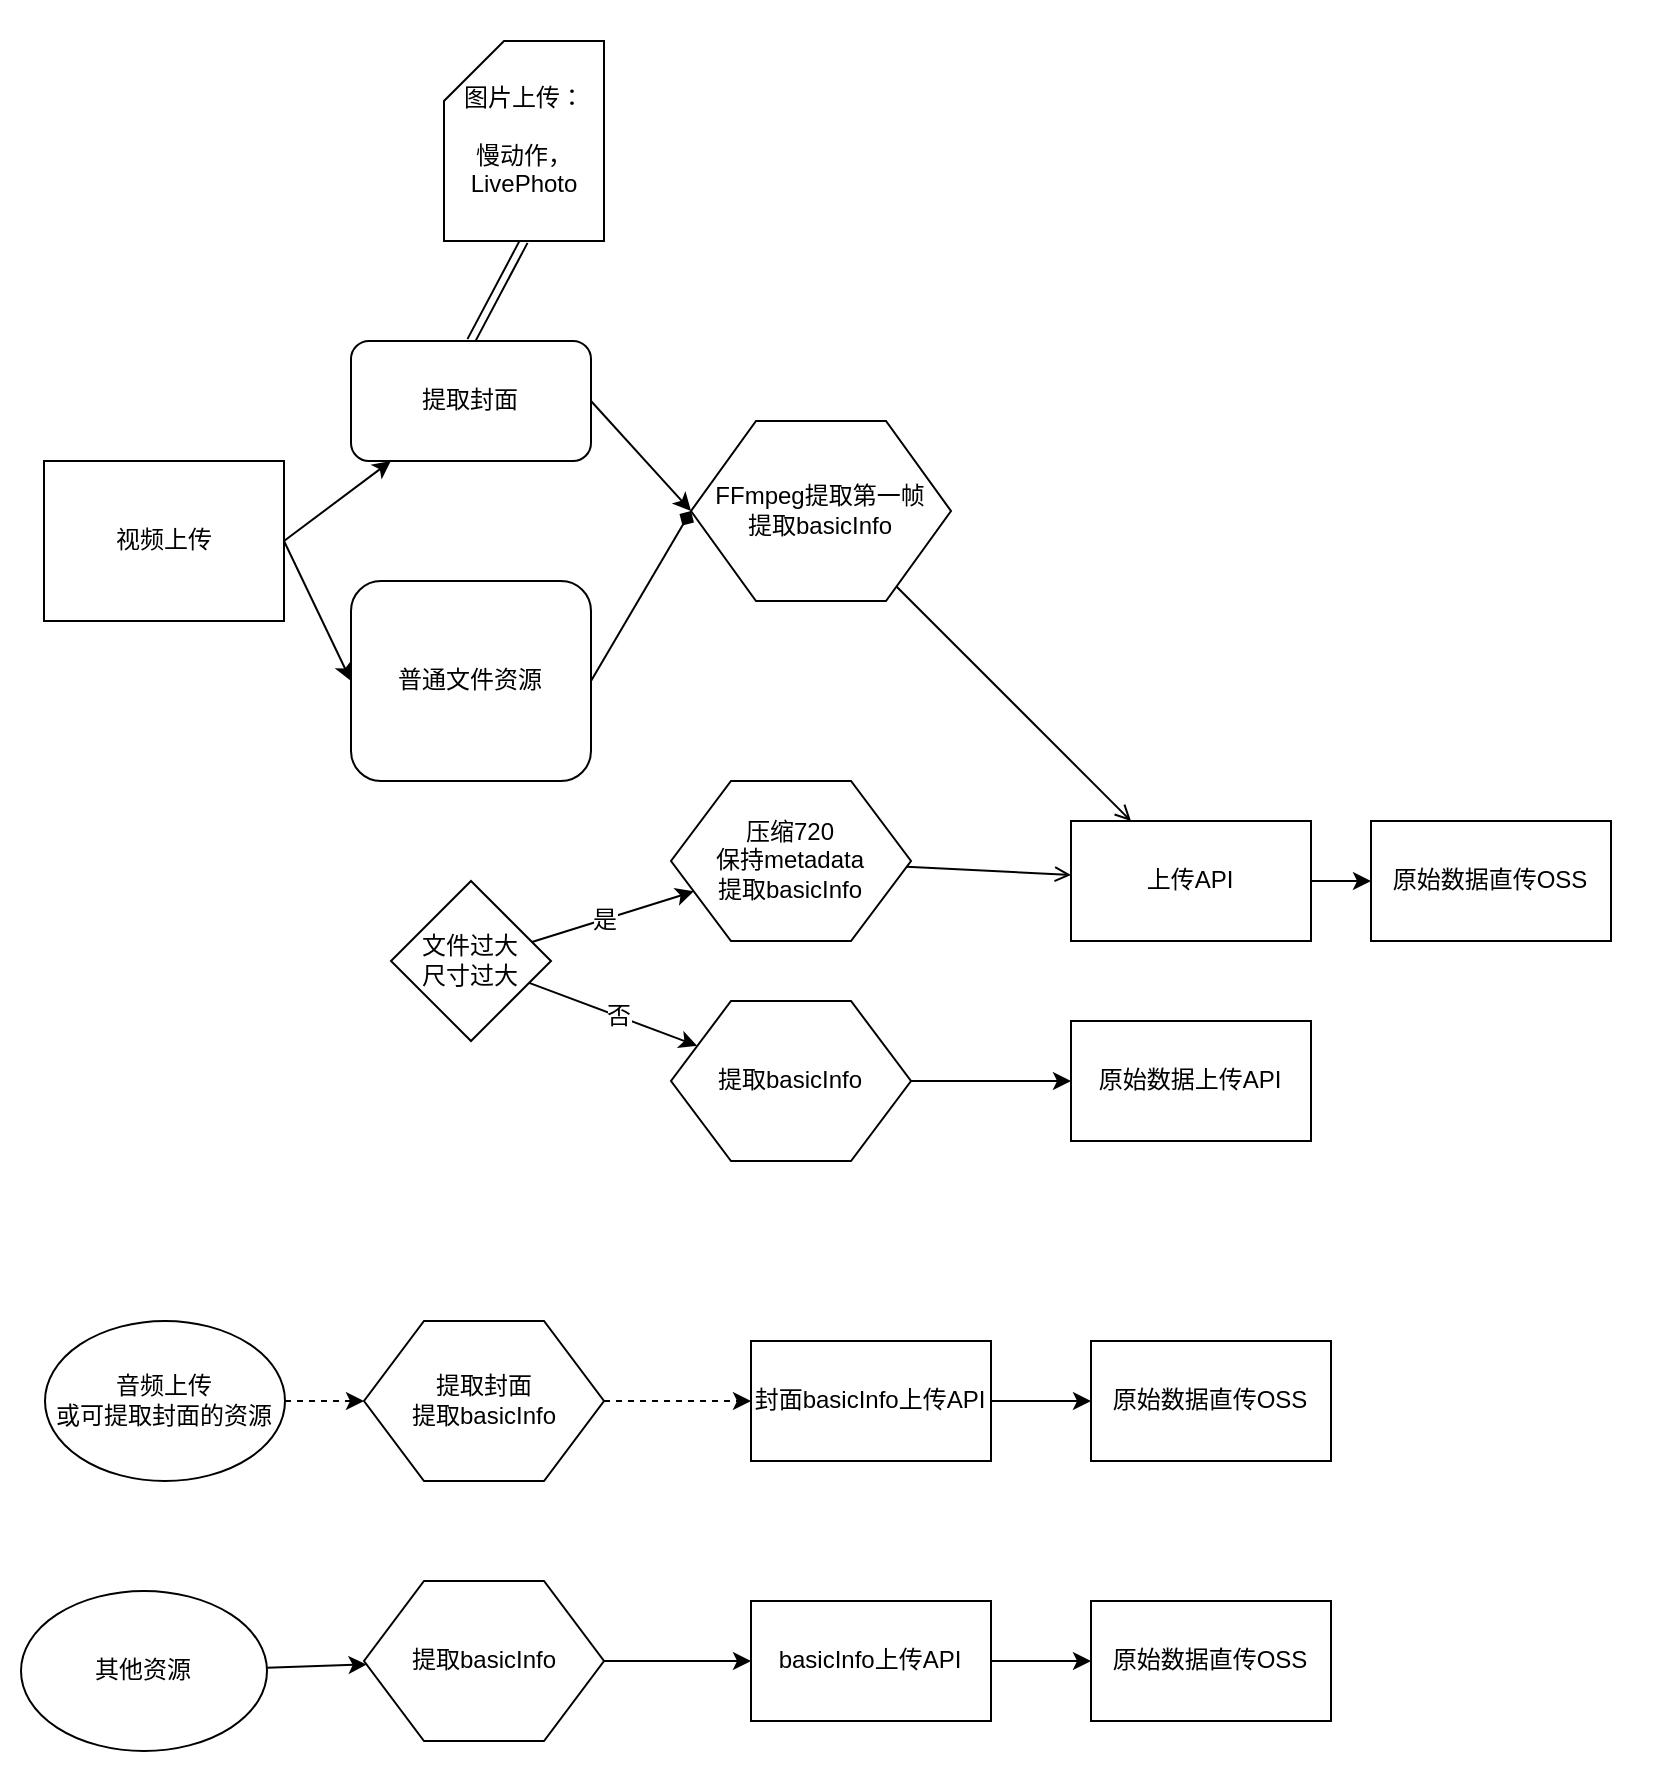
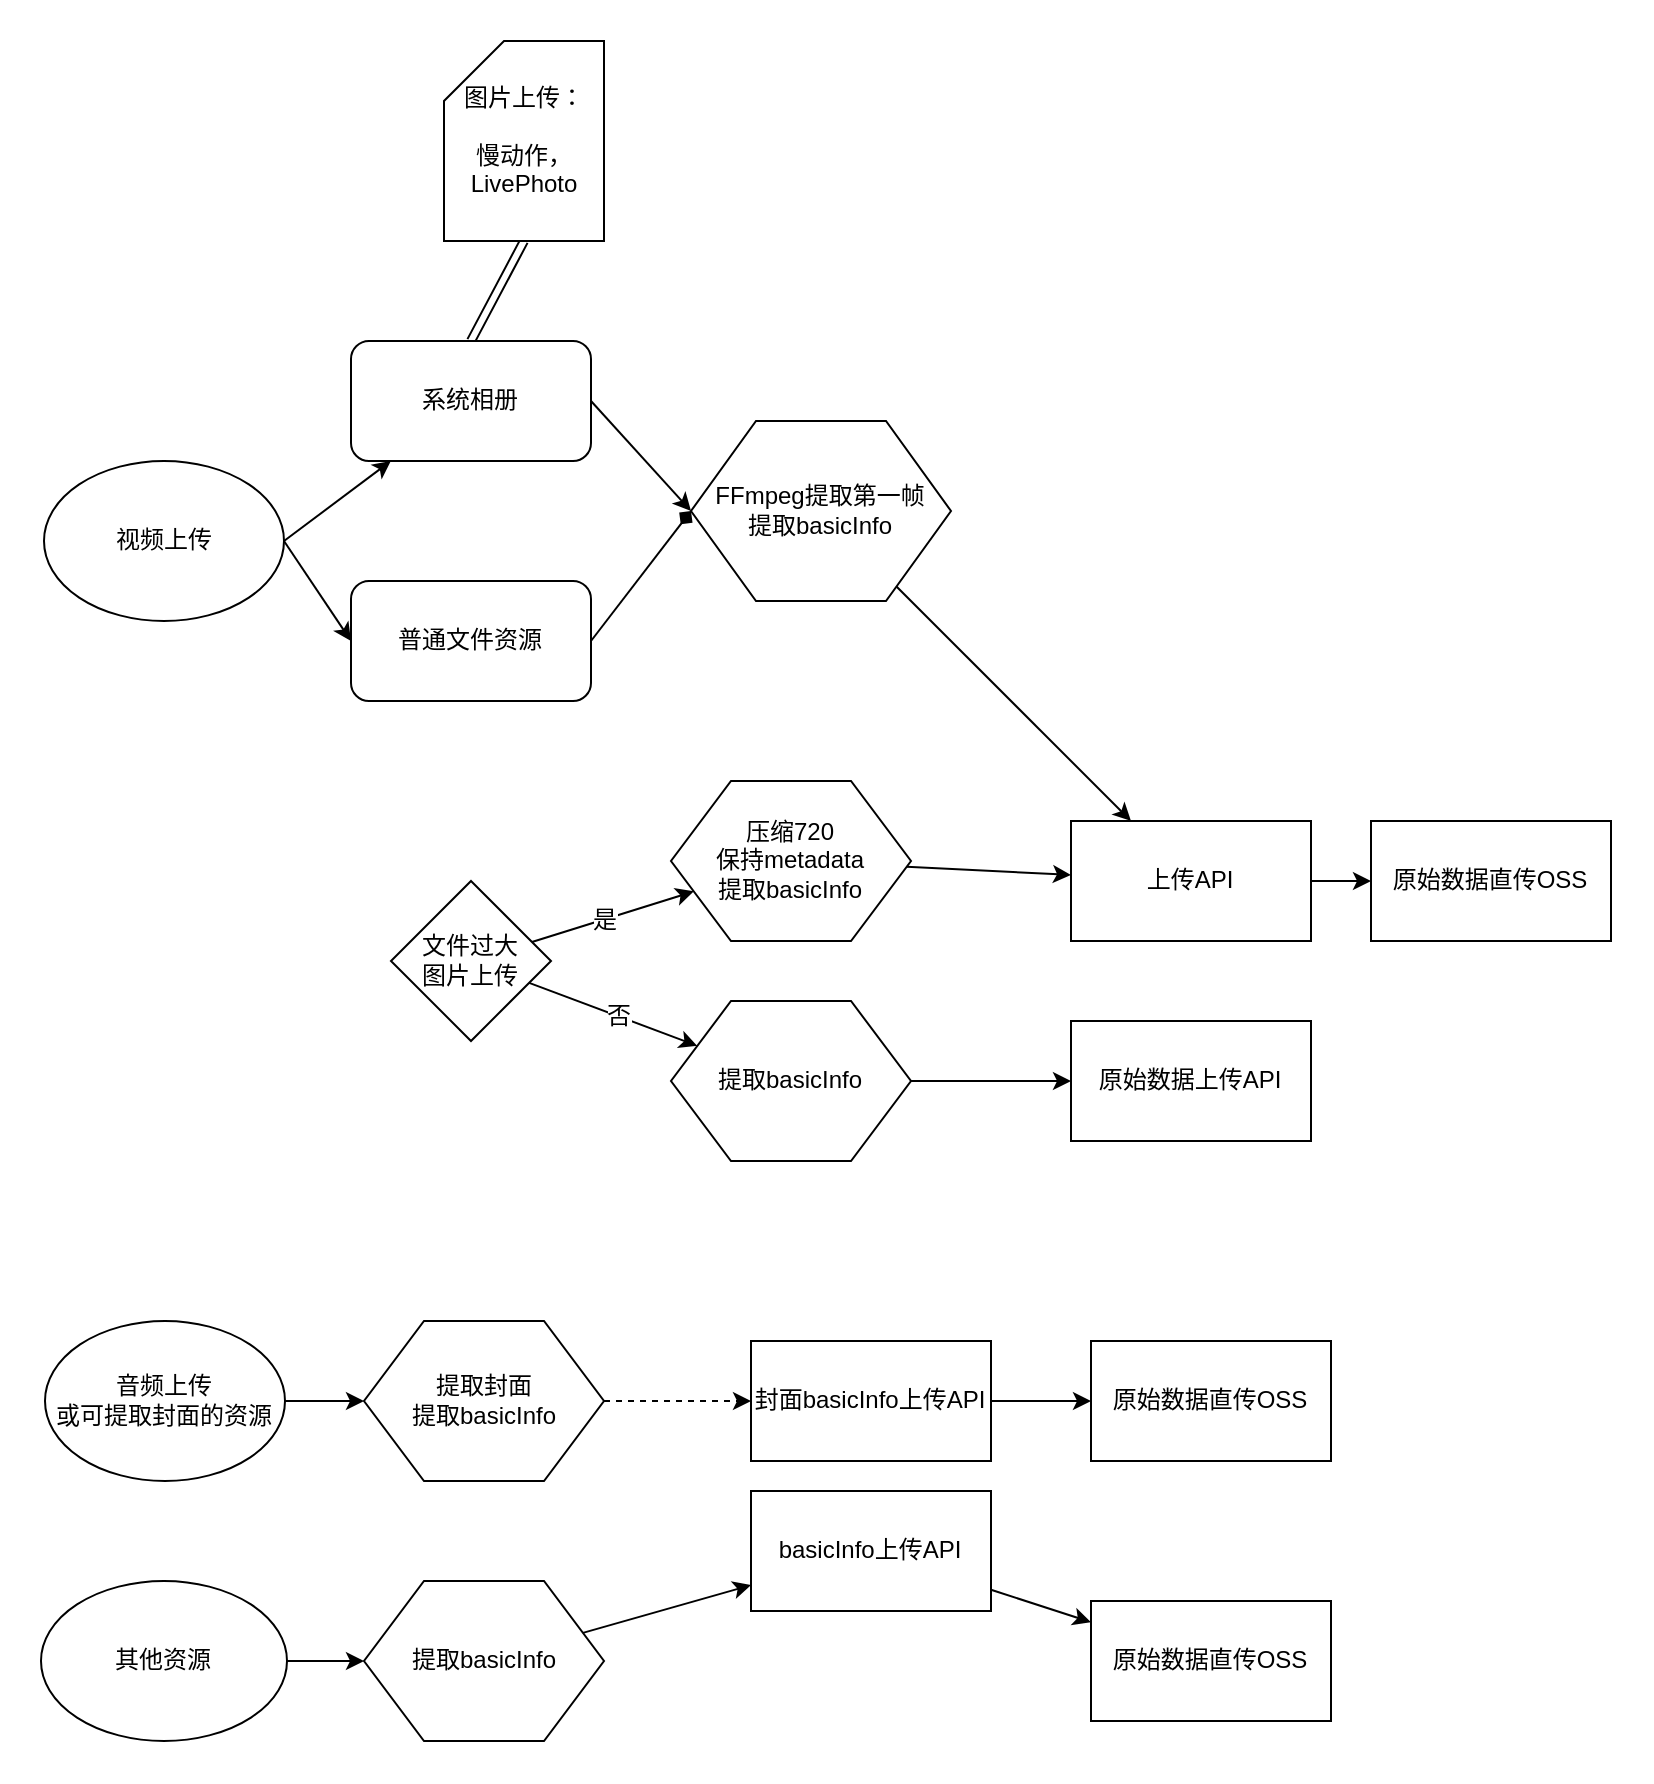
- <mxCell id="7" value="提取封面" style="rounded=1;whiteSpace=wrap;html=1;" vertex="1" parent="1"><mxGeometry x="175" y="170" width="120" height="60" as="geometry" /></mxCell>
+ <mxCell id="7" value="系统相册" style="rounded=1;whiteSpace=wrap;html=1;" vertex="1" parent="1"><mxGeometry x="175" y="170" width="120" height="60" as="geometry" /></mxCell>
- <mxCell id="4" value="视频上传" style="whiteSpace=wrap;html=1;rounded=0;" vertex="1" parent="1"><mxGeometry x="21.5" y="230" width="120" height="80" as="geometry" /></mxCell>
+ <mxCell id="4" value="视频上传" style="ellipse;whiteSpace=wrap;html=1;" vertex="1" parent="1"><mxGeometry x="21.5" y="230" width="120" height="80" as="geometry" /></mxCell>
- <mxCell id="9" value="普通文件资源" style="rounded=1;whiteSpace=wrap;html=1;" vertex="1" parent="1"><mxGeometry x="175" y="290" width="120" height="100" as="geometry" /></mxCell>
+ <mxCell id="9" value="普通文件资源" style="rounded=1;whiteSpace=wrap;html=1;" vertex="1" parent="1"><mxGeometry x="175" y="290" width="120" height="60" as="geometry" /></mxCell>
- <mxCell id="11" style="edgeStyle=none;rounded=0;orthogonalLoop=1;jettySize=auto;html=1;endArrow=open;" edge="1" parent="1" source="12" target="14"><mxGeometry relative="1" as="geometry" /></mxCell>
+ <mxCell id="11" style="edgeStyle=none;rounded=0;orthogonalLoop=1;jettySize=auto;html=1;" edge="1" parent="1" source="12" target="14"><mxGeometry relative="1" as="geometry" /></mxCell>
- <mxCell id="16" style="edgeStyle=none;rounded=0;orthogonalLoop=1;jettySize=auto;html=1;endArrow=open;" edge="1" parent="1" source="17" target="14"><mxGeometry relative="1" as="geometry" /></mxCell>
+ <mxCell id="16" style="edgeStyle=none;rounded=0;orthogonalLoop=1;jettySize=auto;html=1;" edge="1" parent="1" source="17" target="14"><mxGeometry relative="1" as="geometry" /></mxCell>
- <mxCell id="22" value="文件过大&lt;br&gt;尺寸过大" style="rhombus;whiteSpace=wrap;html=1;" vertex="1" parent="1"><mxGeometry x="195" y="440" width="80" height="80" as="geometry" /></mxCell>
+ <mxCell id="22" value="文件过大&lt;br&gt;图片上传" style="rhombus;whiteSpace=wrap;html=1;" vertex="1" parent="1"><mxGeometry x="195" y="440" width="80" height="80" as="geometry" /></mxCell>
- <mxCell id="25" style="edgeStyle=none;rounded=0;orthogonalLoop=1;jettySize=auto;html=1;dashed=1;" edge="1" parent="1" source="26" target="28"><mxGeometry relative="1" as="geometry" /></mxCell>
+ <mxCell id="25" style="edgeStyle=none;rounded=0;orthogonalLoop=1;jettySize=auto;html=1;" edge="1" parent="1" source="26" target="28"><mxGeometry relative="1" as="geometry" /></mxCell>
- <mxCell id="38" value="basicInfo上传API" style="rounded=0;whiteSpace=wrap;html=1;" vertex="1" parent="1"><mxGeometry x="375" y="800" width="120" height="60" as="geometry" /></mxCell>
+ <mxCell id="38" value="basicInfo上传API" style="rounded=0;whiteSpace=wrap;html=1;" vertex="1" parent="1"><mxGeometry x="375" y="745" width="120" height="60" as="geometry" /></mxCell>
- <mxCell id="34" value="其他资源" style="ellipse;whiteSpace=wrap;html=1;" vertex="1" parent="1"><mxGeometry x="10" y="795" width="123" height="80" as="geometry" /></mxCell>
+ <mxCell id="34" value="其他资源" style="ellipse;whiteSpace=wrap;html=1;" vertex="1" parent="1"><mxGeometry x="20" y="790" width="123" height="80" as="geometry" /></mxCell>
